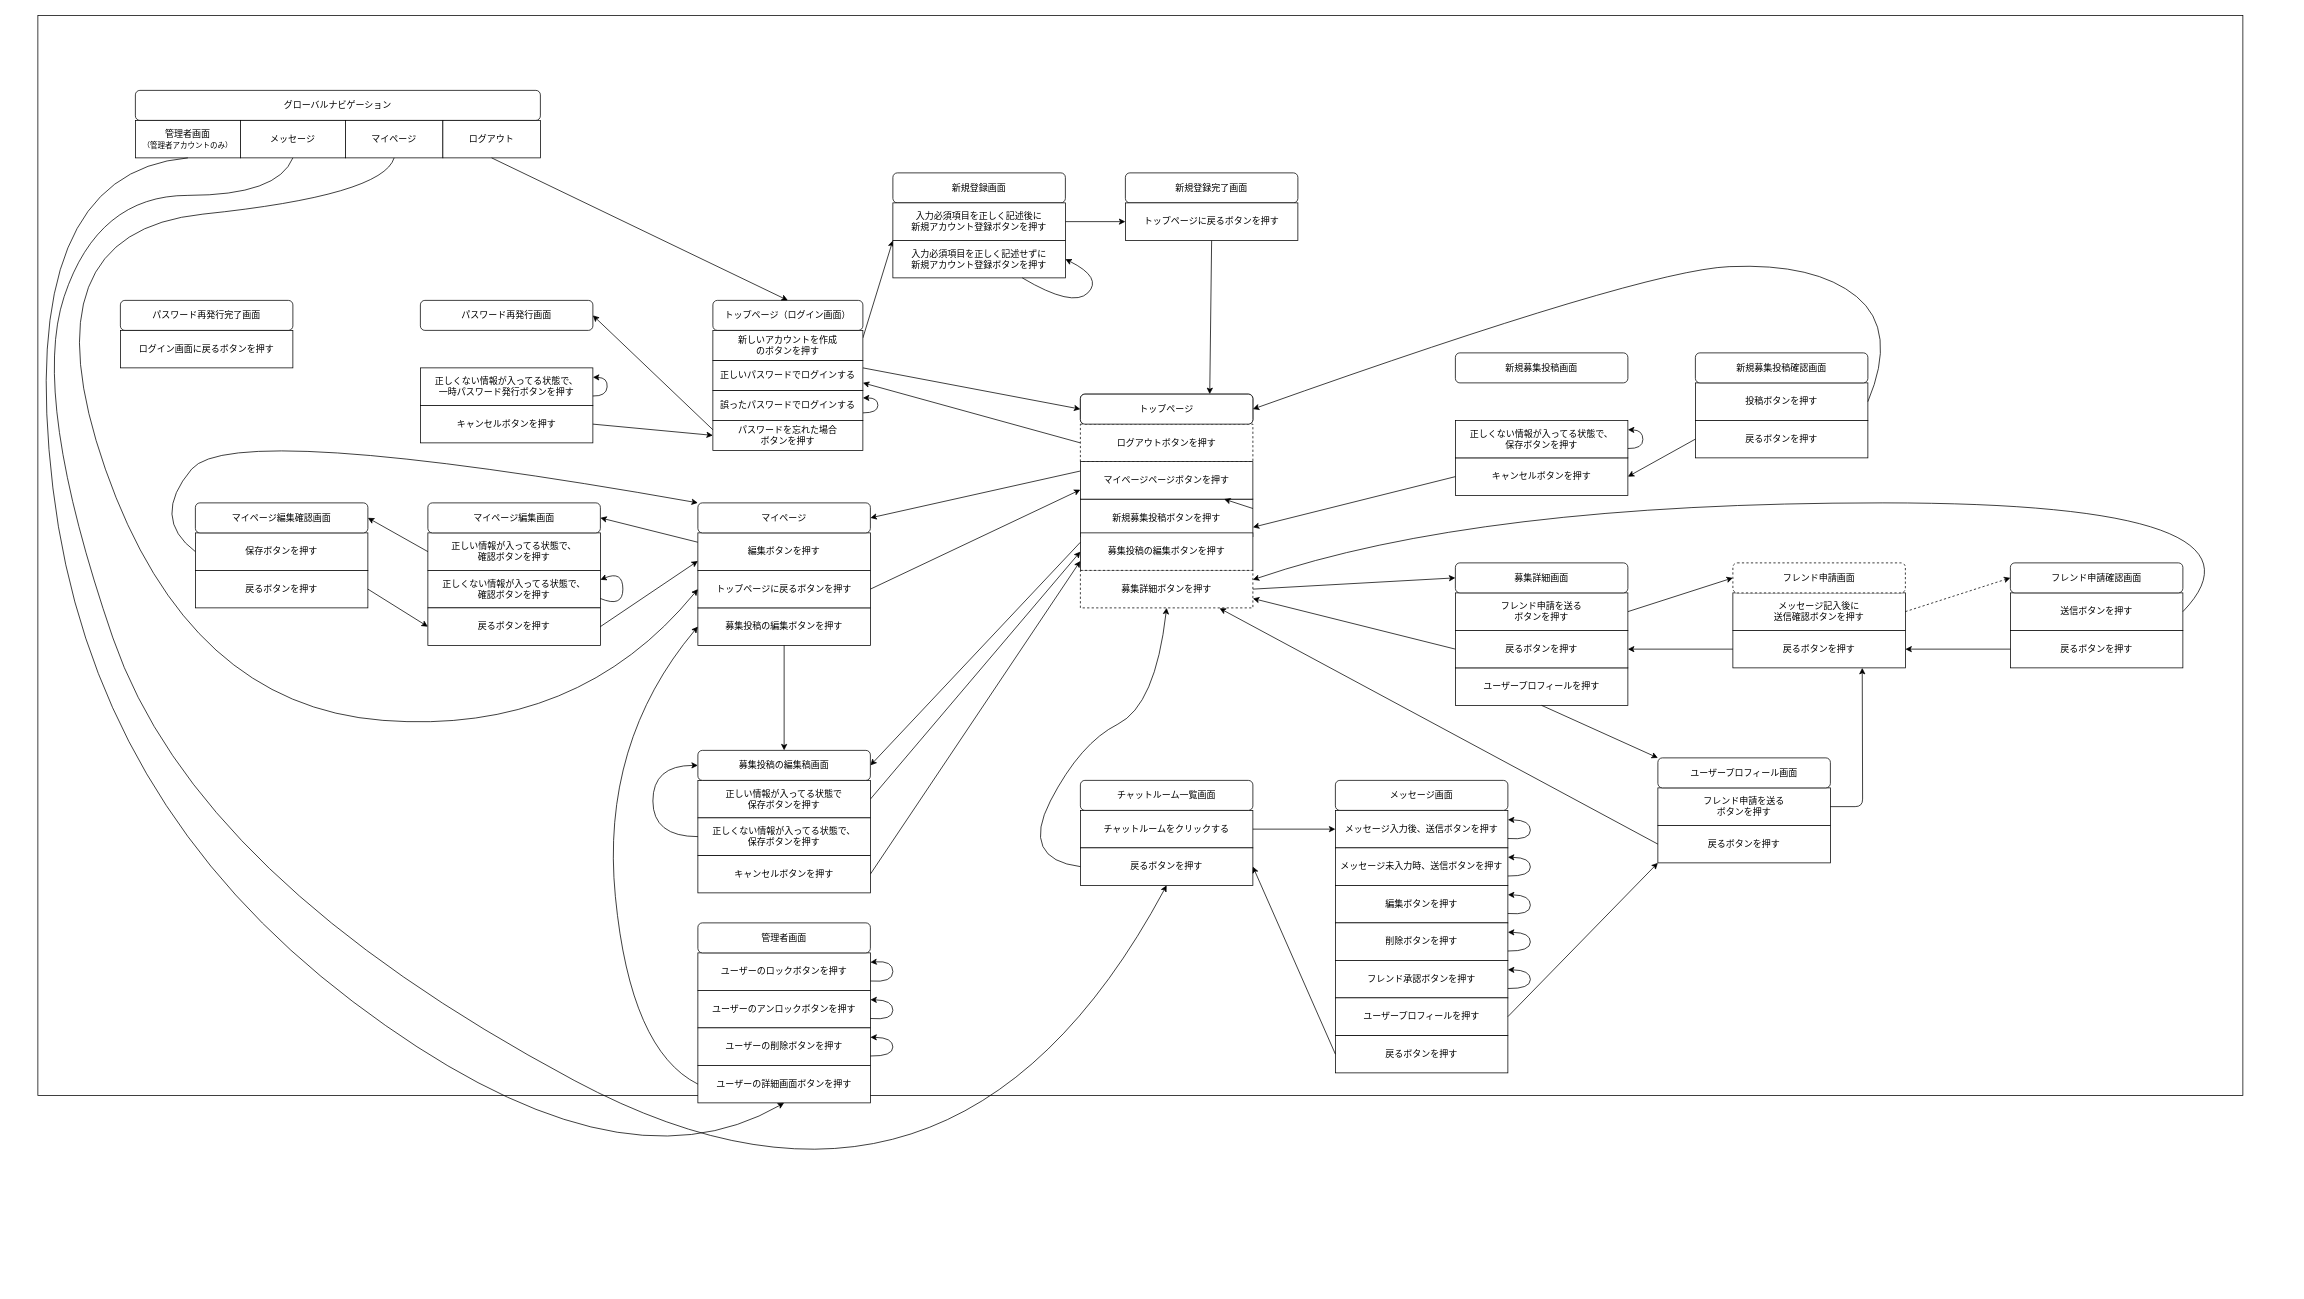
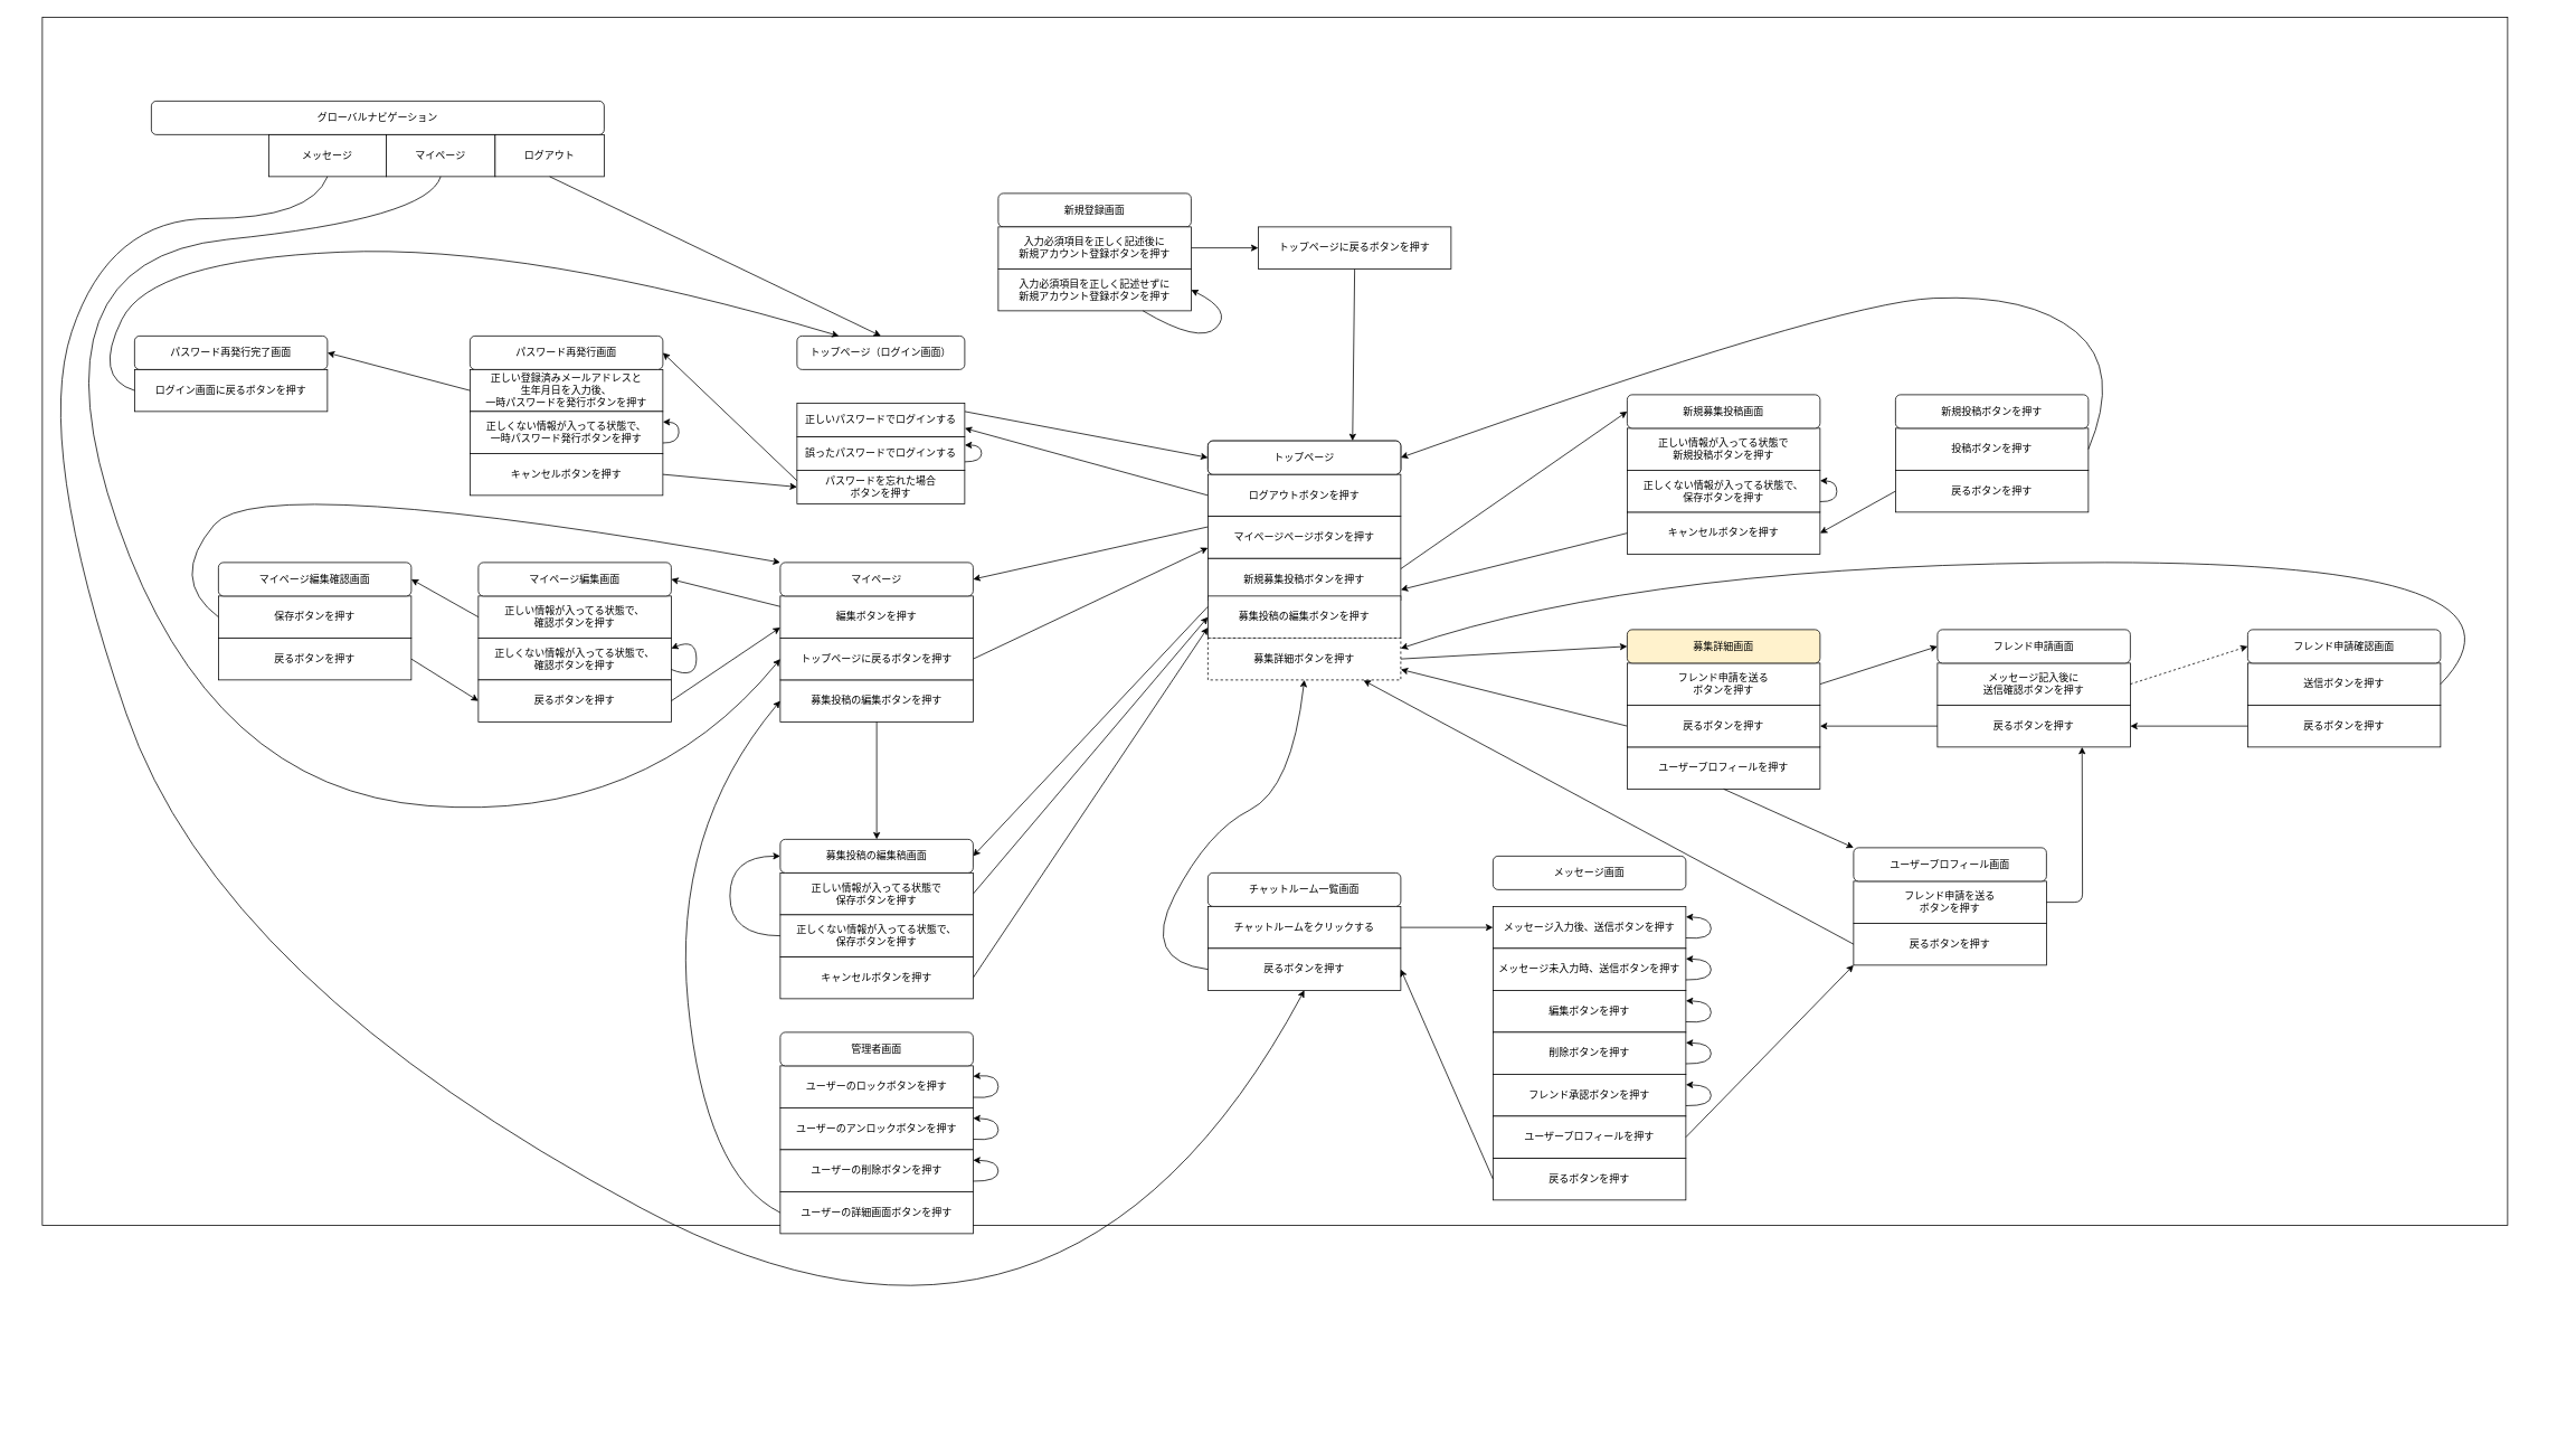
- <mxCell id="147" value="管理者画面&lt;br&gt;&lt;font style=&quot;font-size: 10px&quot;&gt;（管理者アカウントのみ）&lt;/font&gt;" style="rounded=0;whiteSpace=wrap;html=1;" parent="145" vertex="1"><mxGeometry y="40" width="140" height="50" as="geometry" /></mxCell>
- <mxCell id="12" value="新規登録完了画面" style="rounded=1;whiteSpace=wrap;html=1;" parent="11" vertex="1"><mxGeometry width="230" height="40" as="geometry" /></mxCell>
+ <mxCell id="120" value="" style="curved=1;endArrow=classic;html=1;entryX=0.25;entryY=0;entryDx=0;entryDy=0;exitX=0;exitY=0.5;exitDx=0;exitDy=0;" parent="1" source="119" target="105" edge="1"><mxGeometry width="50" height="50" relative="1" as="geometry"><mxPoint x="400" y="510" as="sourcePoint" /><mxPoint x="800" y="512.5" as="targetPoint" /><Array as="points"><mxPoint x="110" y="450" /><mxPoint x="180" y="310" /><mxPoint x="630" y="290" /></Array></mxGeometry></mxCell>
- <mxCell id="3" value="" style="endArrow=classic;html=1;exitX=1;exitY=0.25;exitDx=0;exitDy=0;entryX=0;entryY=0;entryDx=0;entryDy=0;" parent="1" source="108" target="9" edge="1"><mxGeometry width="50" height="50" relative="1" as="geometry"><mxPoint x="1490" y="460" as="sourcePoint" /><mxPoint x="1540" y="410" as="targetPoint" /></mxGeometry></mxCell>
+ <mxCell id="117" value="" style="endArrow=classic;html=1;exitX=0;exitY=0.5;exitDx=0;exitDy=0;entryX=1;entryY=0.5;entryDx=0;entryDy=0;" parent="1" source="111" target="118" edge="1"><mxGeometry width="50" height="50" relative="1" as="geometry"><mxPoint x="460" y="552.5" as="sourcePoint" /><mxPoint x="300" y="400" as="targetPoint" /></mxGeometry></mxCell>
- <mxCell id="108" value="新しいアカウントを作成&lt;br&gt;のボタンを押す" style="rounded=0;whiteSpace=wrap;html=1;" parent="104" vertex="1"><mxGeometry y="40" width="200" height="40" as="geometry" /></mxCell>
+ <mxCell id="111" value="正しい登録済みメールアドレスと&lt;br&gt;生年月日を入力後、&lt;br&gt;一時パスワードを発行ボタンを押す" style="rounded=0;whiteSpace=wrap;html=1;" parent="1" vertex="1"><mxGeometry x="560" y="440" width="230" height="50" as="geometry" /></mxCell>
- <mxCell id="123" value="新規募集投稿確認画面" style="rounded=1;whiteSpace=wrap;html=1;" parent="121" vertex="1"><mxGeometry width="230" height="40" as="geometry" /></mxCell>
+ <mxCell id="123" value="新規投稿ボタンを押す" style="rounded=1;whiteSpace=wrap;html=1;" parent="121" vertex="1"><mxGeometry width="230" height="40" as="geometry" /></mxCell>
+ <mxCell id="46" value="正しい情報が入ってる状態で&lt;br&gt;新規投稿ボタンを押す" style="rounded=0;whiteSpace=wrap;html=1;" parent="45" vertex="1"><mxGeometry y="40" width="230" height="50" as="geometry" /></mxCell>
- <mxCell id="27" value="ログアウトボタンを押す" style="rounded=0;whiteSpace=wrap;html=1;dashed=1;" parent="1" vertex="1"><mxGeometry x="1440" y="565" width="230" height="50" as="geometry" /></mxCell>
+ <mxCell id="27" value="ログアウトボタンを押す" style="rounded=0;whiteSpace=wrap;html=1;" parent="1" vertex="1"><mxGeometry x="1440" y="565" width="230" height="50" as="geometry" /></mxCell>
- <mxCell id="51" value="" style="endArrow=classic;html=1;exitX=1;exitY=0.25;exitDx=0;exitDy=0;" parent="1" source="25" target="28" edge="1"><mxGeometry width="50" height="50" relative="1" as="geometry"><mxPoint x="1680" y="680" as="sourcePoint" /><mxPoint x="1930" y="730" as="targetPoint" /></mxGeometry></mxCell>
+ <mxCell id="51" value="" style="endArrow=classic;html=1;entryX=0;entryY=0.5;entryDx=0;entryDy=0;exitX=1;exitY=0.25;exitDx=0;exitDy=0;" parent="1" source="25" target="47" edge="1"><mxGeometry width="50" height="50" relative="1" as="geometry"><mxPoint x="1680" y="680" as="sourcePoint" /><mxPoint x="1930" y="730" as="targetPoint" /></mxGeometry></mxCell>
- <mxCell id="154" value="" style="curved=1;endArrow=classic;html=1;entryX=0.5;entryY=1;entryDx=0;entryDy=0;exitX=0.5;exitY=1;exitDx=0;exitDy=0;" parent="1" source="147" target="143" edge="1"><mxGeometry width="50" height="50" relative="1" as="geometry"><mxPoint x="250" y="220" as="sourcePoint" /><mxPoint x="1415" y="1180" as="targetPoint" /><Array as="points"><mxPoint x="20" y="230" /><mxPoint x="120" y="1070" /><mxPoint x="820" y="1600" /></Array></mxGeometry></mxCell>
- <mxCell id="93" value="募集詳細画面" style="rounded=1;whiteSpace=wrap;html=1;" parent="90" vertex="1"><mxGeometry width="230" height="40" as="geometry" /></mxCell>
+ <mxCell id="93" value="募集詳細画面" style="rounded=1;whiteSpace=wrap;html=1;fillColor=#fff2cc;" parent="90" vertex="1"><mxGeometry width="230" height="40" as="geometry" /></mxCell>
- <mxCell id="60" value="フレンド申請画面" style="rounded=1;whiteSpace=wrap;html=1;dashed=1;" parent="58" vertex="1"><mxGeometry width="230" height="40" as="geometry" /></mxCell>
+ <mxCell id="60" value="フレンド申請画面" style="rounded=1;whiteSpace=wrap;html=1;" parent="58" vertex="1"><mxGeometry width="230" height="40" as="geometry" /></mxCell>
- <mxCell id="77" value="メッセージ画面" style="rounded=1;whiteSpace=wrap;html=1;" parent="1" vertex="1"><mxGeometry x="1780" y="1040" width="230" height="40" as="geometry" /></mxCell>
+ <mxCell id="77" value="メッセージ画面" style="rounded=1;whiteSpace=wrap;html=1;" parent="1" vertex="1"><mxGeometry x="1780" y="1020" width="230" height="40" as="geometry" /></mxCell>
